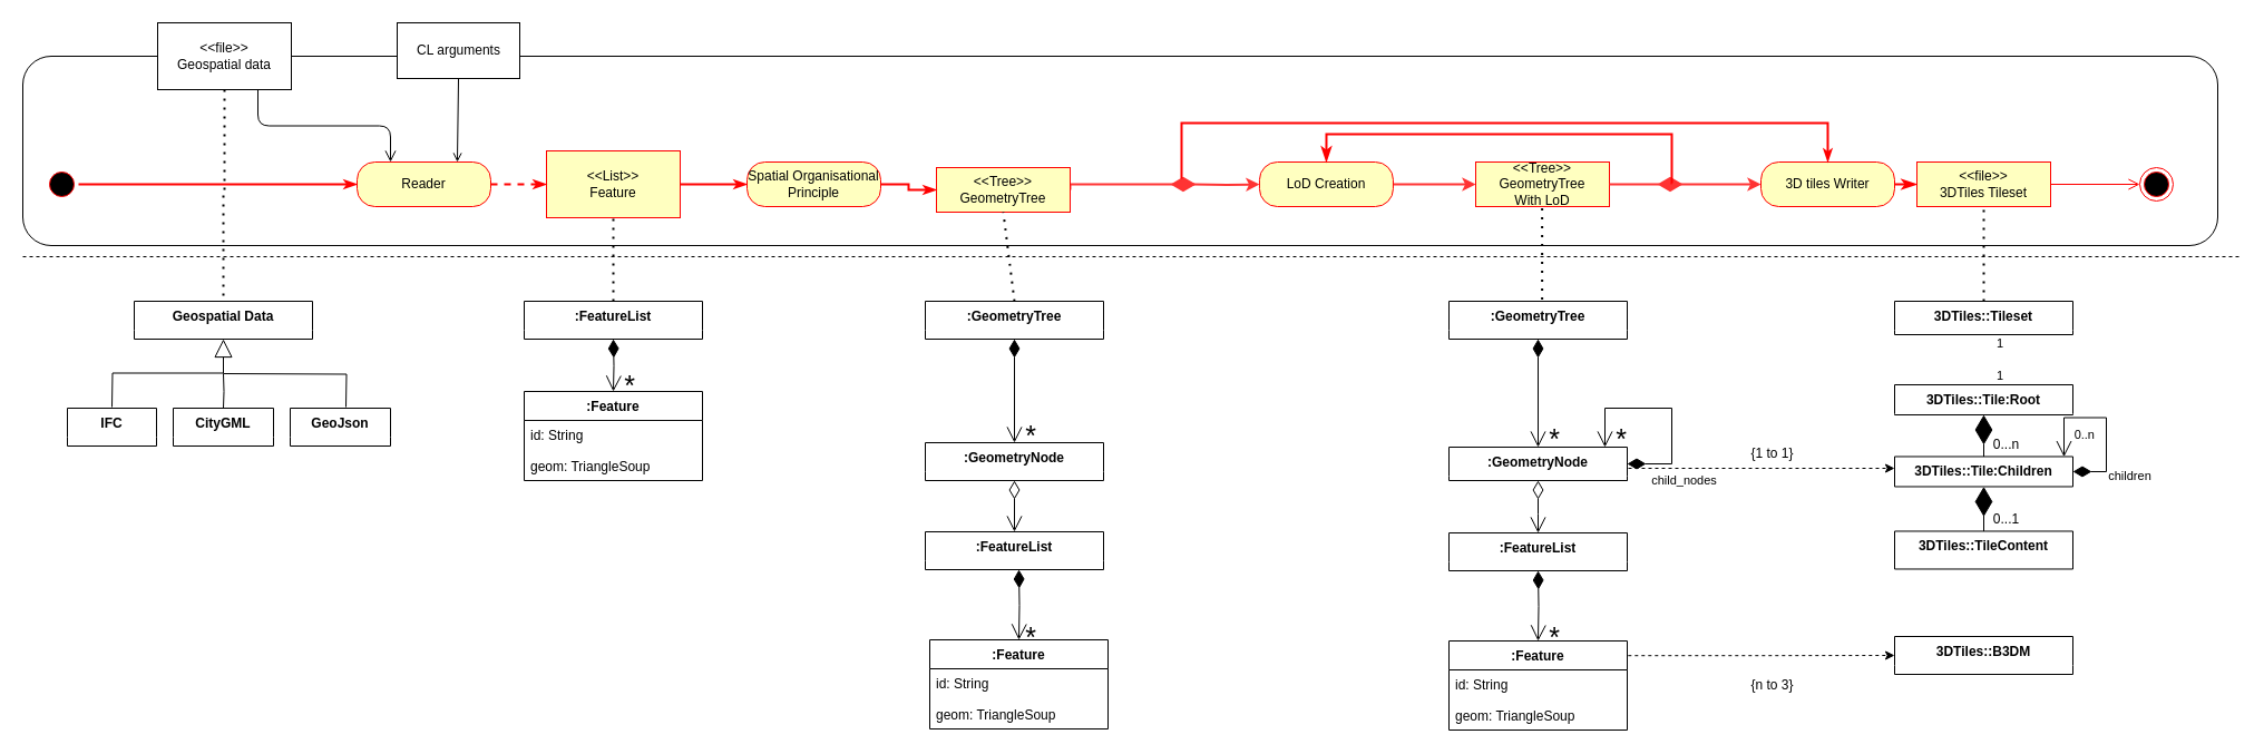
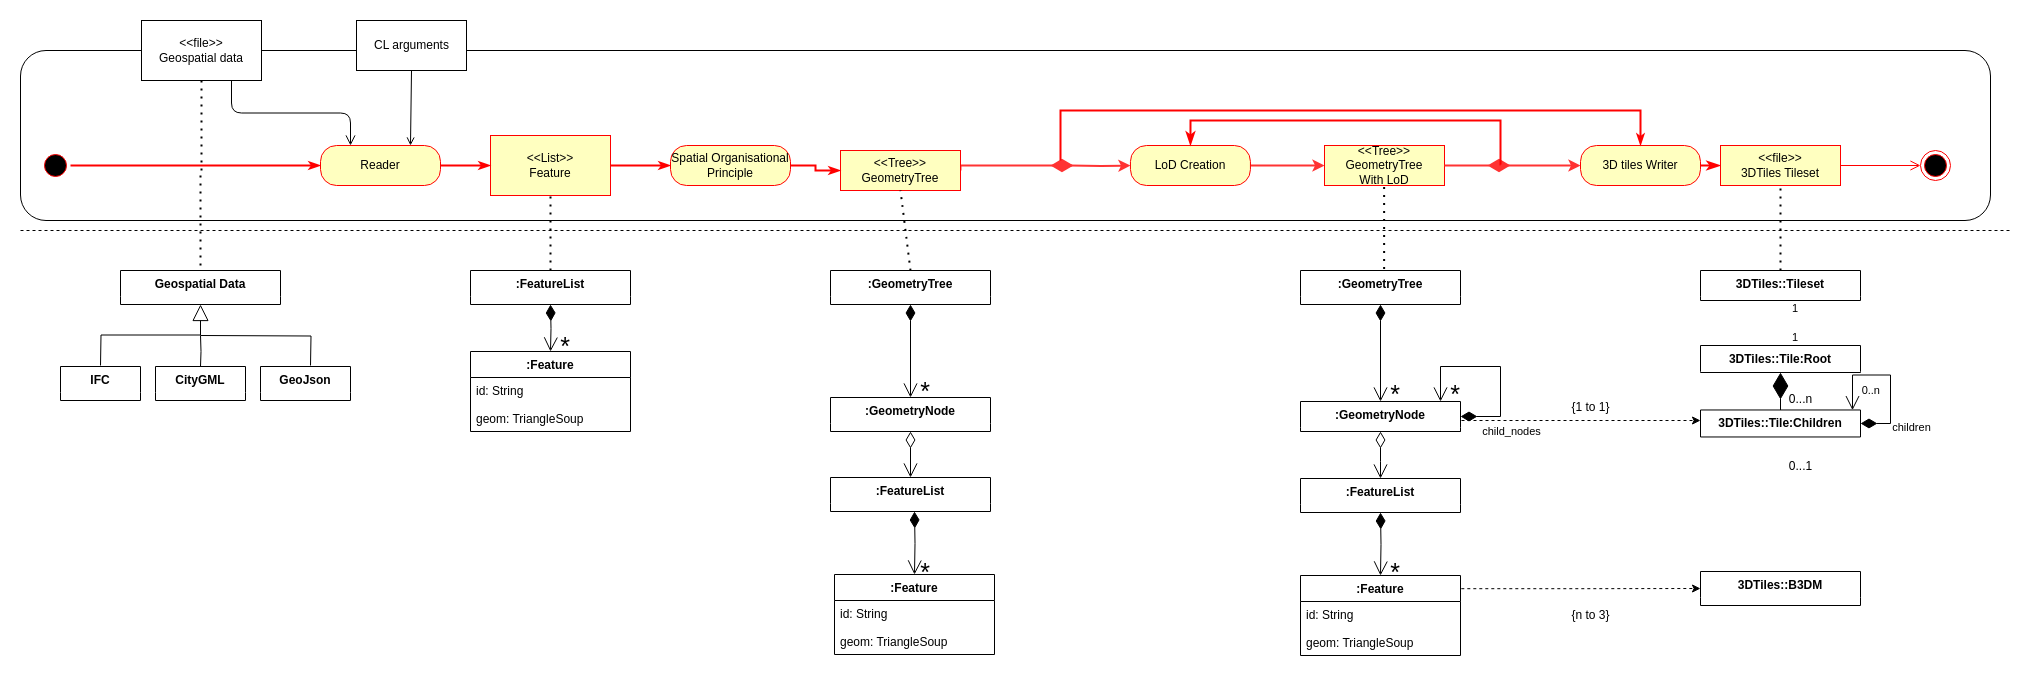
- <mxCell id="42" style="edgeStyle=orthogonalEdgeStyle;html=1;labelBackgroundColor=none;endArrow=classicThin;endSize=6;strokeColor=#ff0000;fontFamily=Verdana;fontSize=12;align=left;exitX=1;exitY=0.5;exitDx=0;exitDy=0;entryX=0;entryY=0.5;entryDx=0;entryDy=0;strokeWidth=2;endFill=1;dashed=1;" parent="1" source="23" target="32" edge="1"><mxGeometry relative="1" as="geometry"><mxPoint x="330" y="175" as="targetPoint" /><mxPoint x="270" y="175" as="sourcePoint" /></mxGeometry></mxCell>
+ <mxCell id="42" style="edgeStyle=orthogonalEdgeStyle;html=1;labelBackgroundColor=none;endArrow=classicThin;endSize=6;strokeColor=#ff0000;fontFamily=Verdana;fontSize=12;align=left;exitX=1;exitY=0.5;exitDx=0;exitDy=0;entryX=0;entryY=0.5;entryDx=0;entryDy=0;strokeWidth=2;endFill=1;" parent="1" source="23" target="32" edge="1"><mxGeometry relative="1" as="geometry"><mxPoint x="330" y="175" as="targetPoint" /><mxPoint x="270" y="175" as="sourcePoint" /></mxGeometry></mxCell>
- <mxCell id="16" value="" style="endArrow=diamondThin;endFill=1;endSize=24;html=1;rounded=0;entryX=0.5;entryY=1;entryDx=0;entryDy=0;exitX=0.5;exitY=0;exitDx=0;exitDy=0;" parent="1" source="12" target="15" edge="1"><mxGeometry width="160" relative="1" as="geometry"><mxPoint x="1990" y="639.47" as="sourcePoint" /><mxPoint x="1780" y="469.47" as="targetPoint" /></mxGeometry></mxCell>
- <mxCell id="12" value="3DTiles::TileContent" style="swimlane;fontStyle=1;align=center;verticalAlign=top;childLayout=stackLayout;horizontal=1;startSize=26;horizontalStack=0;resizeParent=1;resizeParentMax=0;resizeLast=0;collapsible=1;marginBottom=0;swimlaneLine=0;" parent="1" vertex="1"><mxGeometry x="1700" y="476.47" width="160" height="34" as="geometry" /></mxCell>
